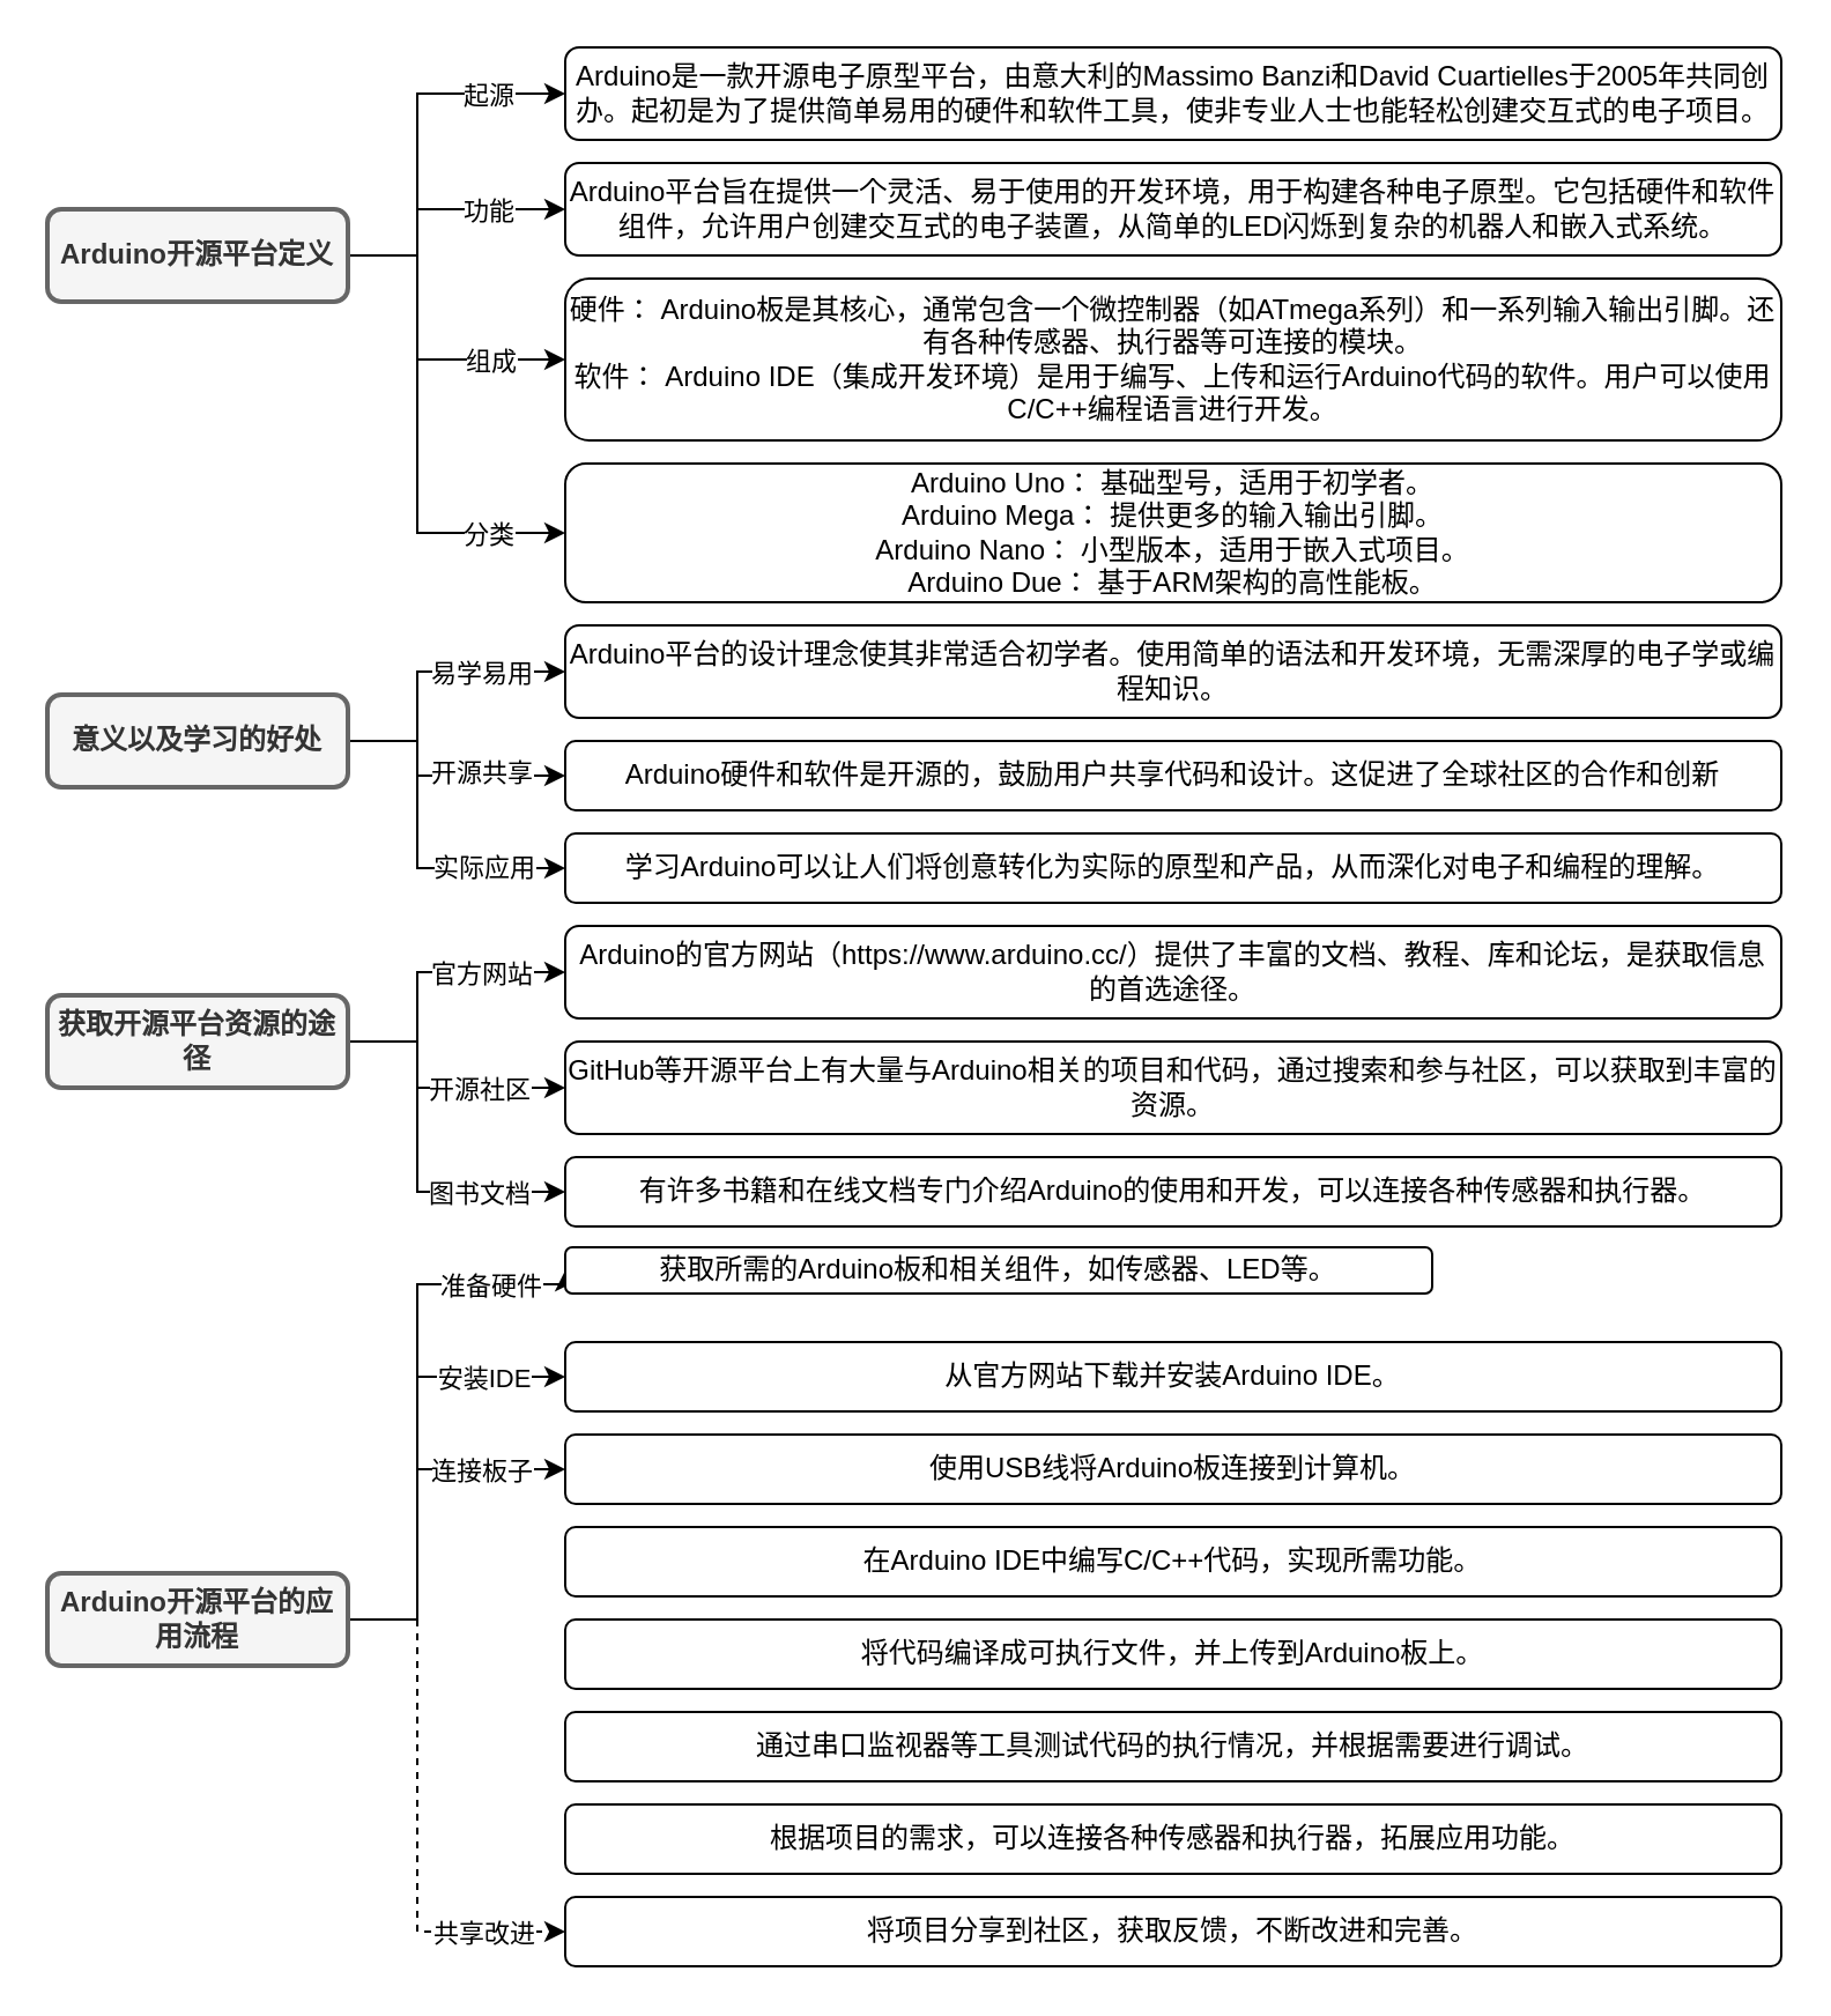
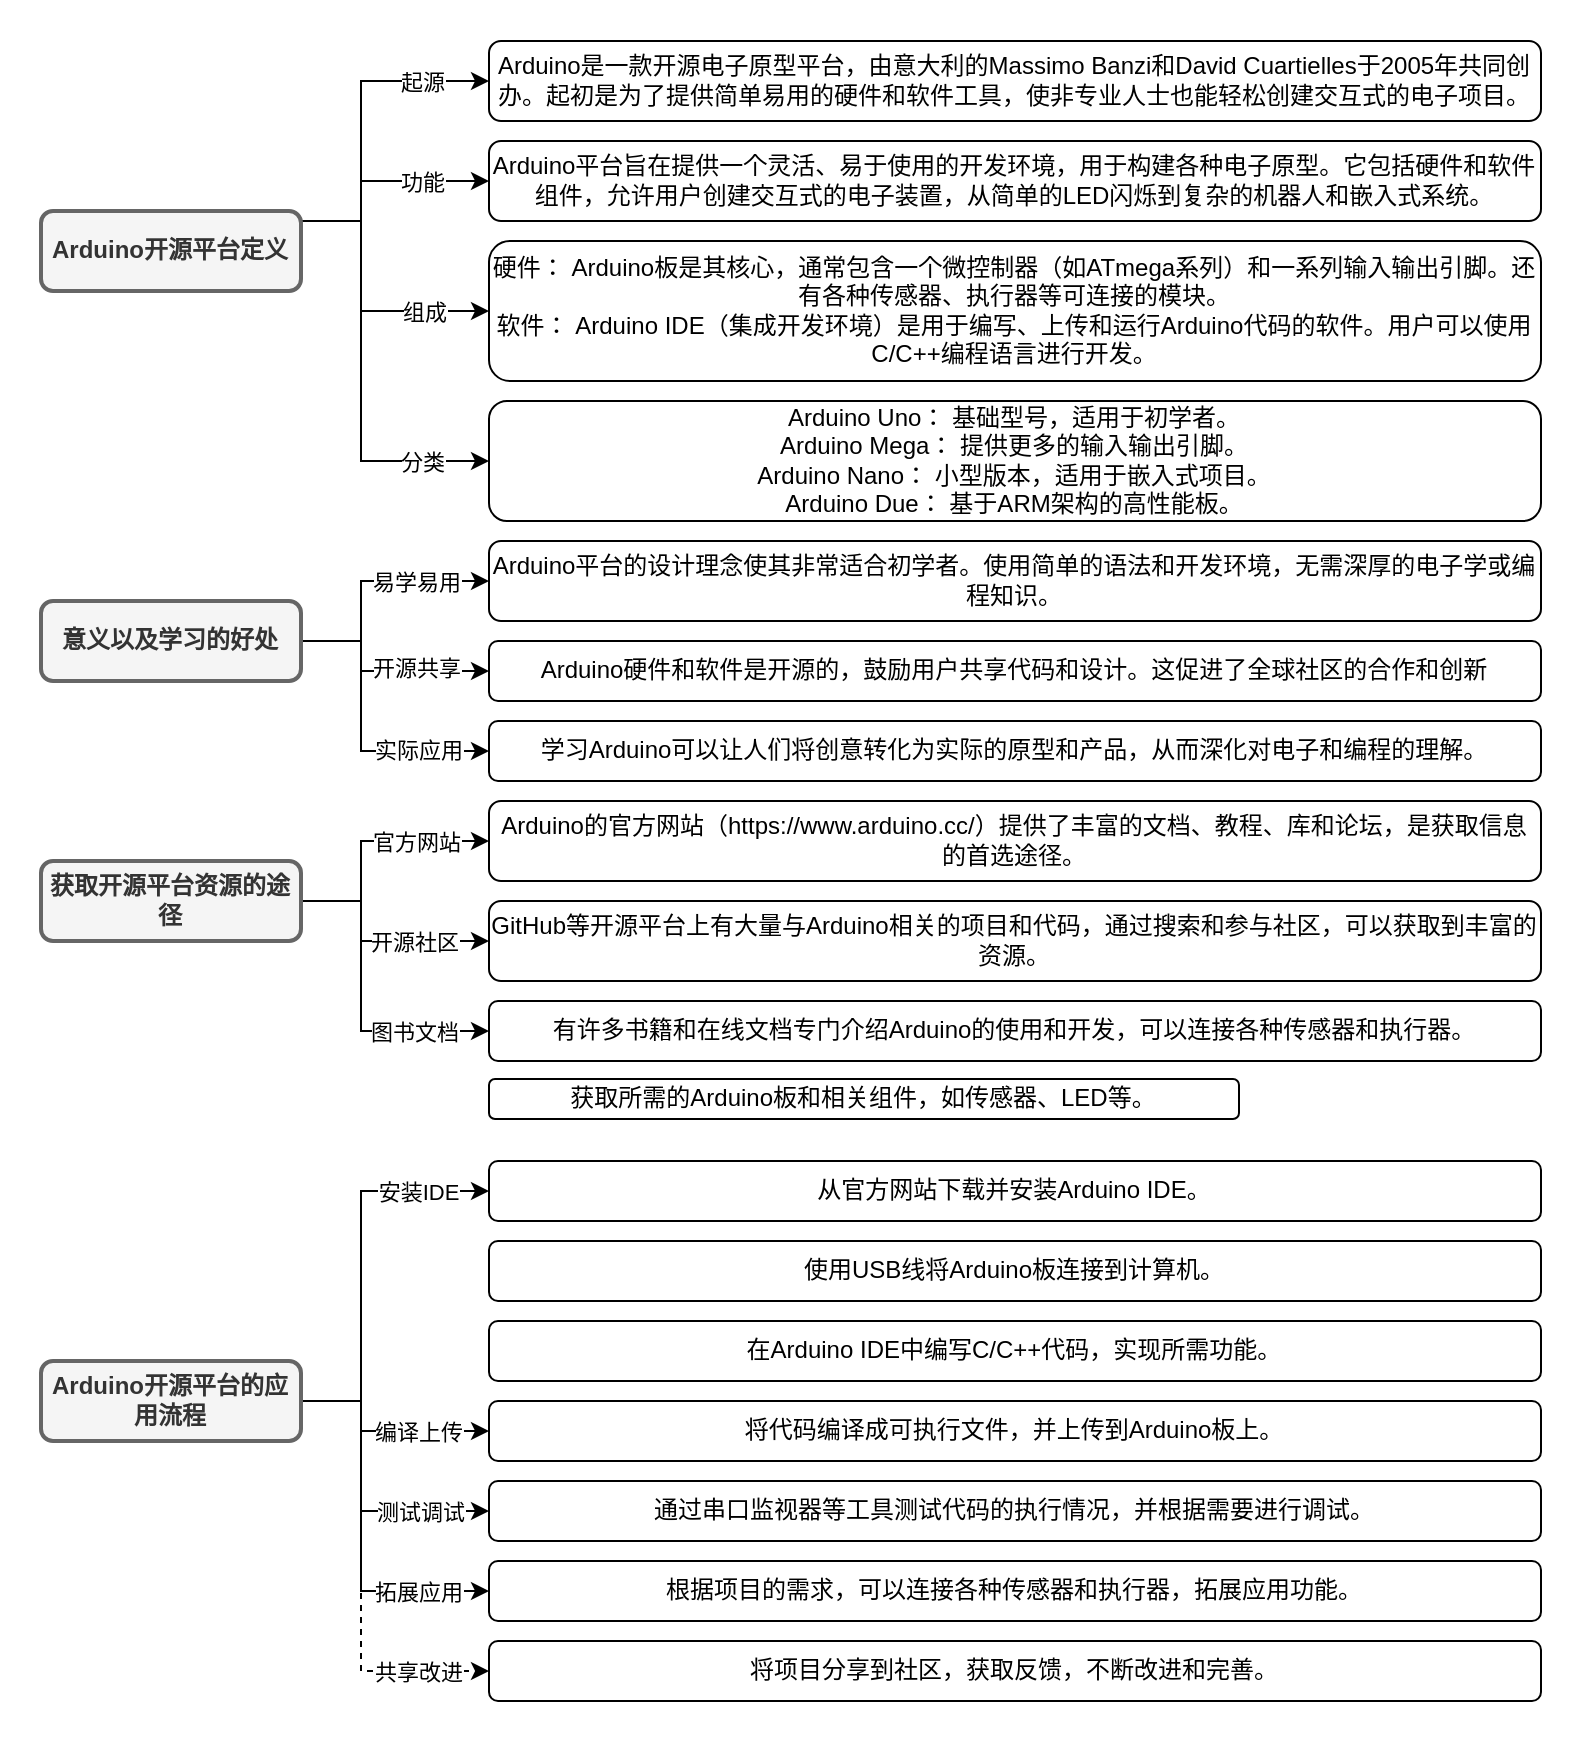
- <mxCell id="10" value="Arduino开源平台定义" style="rounded=1;whiteSpace=wrap;html=1;strokeWidth=2;fillColor=#f5f5f5;strokeColor=#666666;fontColor=#333333;fontStyle=1" vertex="1" parent="1"><mxGeometry x="20" y="90" width="130" height="40" as="geometry" /></mxCell>
+ <mxCell id="10" value="Arduino开源平台定义" style="rounded=1;whiteSpace=wrap;html=1;strokeWidth=2;fillColor=#f5f5f5;strokeColor=#666666;fontColor=#333333;fontStyle=1" vertex="1" parent="1"><mxGeometry x="20" y="105" width="130" height="40" as="geometry" /></mxCell>
- <mxCell id="35" style="edgeStyle=orthogonalEdgeStyle;rounded=0;orthogonalLoop=1;jettySize=auto;html=1;entryX=0;entryY=0.5;entryDx=0;entryDy=0;" edge="1" parent="1" source="49" target="50"><mxGeometry relative="1" as="geometry"><Array as="points"><mxPoint x="180" y="700" /><mxPoint x="180" y="555" /></Array></mxGeometry></mxCell>
- <mxCell id="36" value="准备硬件" style="edgeLabel;html=1;align=center;verticalAlign=middle;resizable=0;points=[];" vertex="1" connectable="0" parent="35"><mxGeometry x="0.661" y="-2" relative="1" as="geometry"><mxPoint x="3" y="-2" as="offset" /></mxGeometry></mxCell>
- <mxCell id="39" style="edgeStyle=orthogonalEdgeStyle;rounded=0;orthogonalLoop=1;jettySize=auto;html=1;entryX=0;entryY=0.5;entryDx=0;entryDy=0;" edge="1" parent="1" source="49" target="54"><mxGeometry relative="1" as="geometry"><Array as="points"><mxPoint x="180" y="700" /><mxPoint x="180" y="635" /></Array></mxGeometry></mxCell>
- <mxCell id="40" value="连接板子" style="edgeLabel;html=1;align=center;verticalAlign=middle;resizable=0;points=[];" vertex="1" connectable="0" parent="39"><mxGeometry x="0.489" y="-1" relative="1" as="geometry"><mxPoint x="4" y="-1" as="offset" /></mxGeometry></mxCell>
+ <mxCell id="41" style="edgeStyle=orthogonalEdgeStyle;rounded=0;orthogonalLoop=1;jettySize=auto;html=1;" edge="1" parent="1" source="49" target="53"><mxGeometry relative="1" as="geometry"><Array as="points"><mxPoint x="180" y="700" /><mxPoint x="180" y="715" /></Array></mxGeometry></mxCell>
+ <mxCell id="42" value="编译上传" style="edgeLabel;html=1;align=center;verticalAlign=middle;resizable=0;points=[];" vertex="1" connectable="0" parent="41"><mxGeometry x="0.342" y="4" relative="1" as="geometry"><mxPoint y="4" as="offset" /></mxGeometry></mxCell>
+ <mxCell id="43" style="edgeStyle=orthogonalEdgeStyle;rounded=0;orthogonalLoop=1;jettySize=auto;html=1;entryX=0;entryY=0.5;entryDx=0;entryDy=0;" edge="1" parent="1" source="49" target="55"><mxGeometry relative="1" as="geometry"><Array as="points"><mxPoint x="180" y="700" /><mxPoint x="180" y="755" /></Array></mxGeometry></mxCell>
+ <mxCell id="44" value="测试调试" style="edgeLabel;html=1;align=center;verticalAlign=middle;resizable=0;points=[];" vertex="1" connectable="0" parent="43"><mxGeometry x="0.497" y="-2" relative="1" as="geometry"><mxPoint x="2" y="-2" as="offset" /></mxGeometry></mxCell>
+ <mxCell id="45" style="edgeStyle=orthogonalEdgeStyle;rounded=0;orthogonalLoop=1;jettySize=auto;html=1;entryX=0;entryY=0.5;entryDx=0;entryDy=0;" edge="1" parent="1" source="49" target="57"><mxGeometry relative="1" as="geometry"><Array as="points"><mxPoint x="180" y="700" /><mxPoint x="180" y="795" /></Array></mxGeometry></mxCell>
+ <mxCell id="46" value="拓展应用" style="edgeLabel;html=1;align=center;verticalAlign=middle;resizable=0;points=[];" vertex="1" connectable="0" parent="45"><mxGeometry x="0.629" relative="1" as="geometry"><mxPoint x="-1" as="offset" /></mxGeometry></mxCell>
